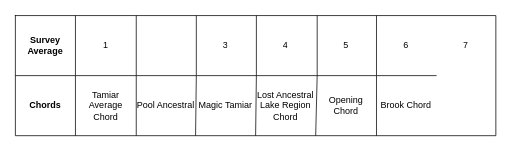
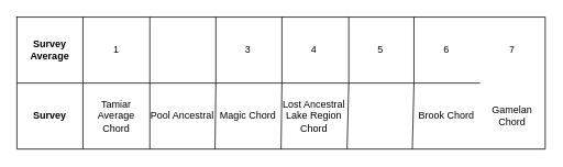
- <mxCell id="12" value="&lt;b&gt;Chords&lt;/b&gt;" style="shape=partialRectangle;html=1;whiteSpace=wrap;connectable=0;overflow=hidden;fillColor=none;top=0;left=0;bottom=0;right=0;" vertex="1" parent="11"><mxGeometry width="80" height="80" as="geometry" /></mxCell>
+ <mxCell id="12" value="&lt;b&gt;Survey&lt;/b&gt;" style="shape=partialRectangle;html=1;whiteSpace=wrap;connectable=0;overflow=hidden;fillColor=none;top=0;left=0;bottom=0;right=0;" vertex="1" parent="11"><mxGeometry width="80" height="80" as="geometry" /></mxCell>
- <mxCell id="15" value="Magic Tamiar" style="shape=partialRectangle;html=1;whiteSpace=wrap;connectable=0;overflow=hidden;fillColor=none;top=0;left=0;bottom=0;right=0;" vertex="1" parent="11"><mxGeometry x="240" width="80" height="80" as="geometry" /></mxCell>
+ <mxCell id="15" value="Magic Chord" style="shape=partialRectangle;html=1;whiteSpace=wrap;connectable=0;overflow=hidden;fillColor=none;top=0;left=0;bottom=0;right=0;" vertex="1" parent="11"><mxGeometry x="240" width="80" height="80" as="geometry" /></mxCell>
- <mxCell id="17" value="Opening Chord" style="shape=partialRectangle;html=1;whiteSpace=wrap;connectable=0;overflow=hidden;fillColor=none;top=0;left=0;bottom=0;right=0;" vertex="1" parent="11"><mxGeometry x="400" width="81" height="80" as="geometry" /></mxCell>
+ <mxCell id="19" value="Gamelan Chord" style="shape=partialRectangle;html=1;whiteSpace=wrap;connectable=0;overflow=hidden;fillColor=none;top=0;left=0;bottom=0;right=0;" vertex="1" parent="11"><mxGeometry x="560" width="80" height="80" as="geometry" /></mxCell>
